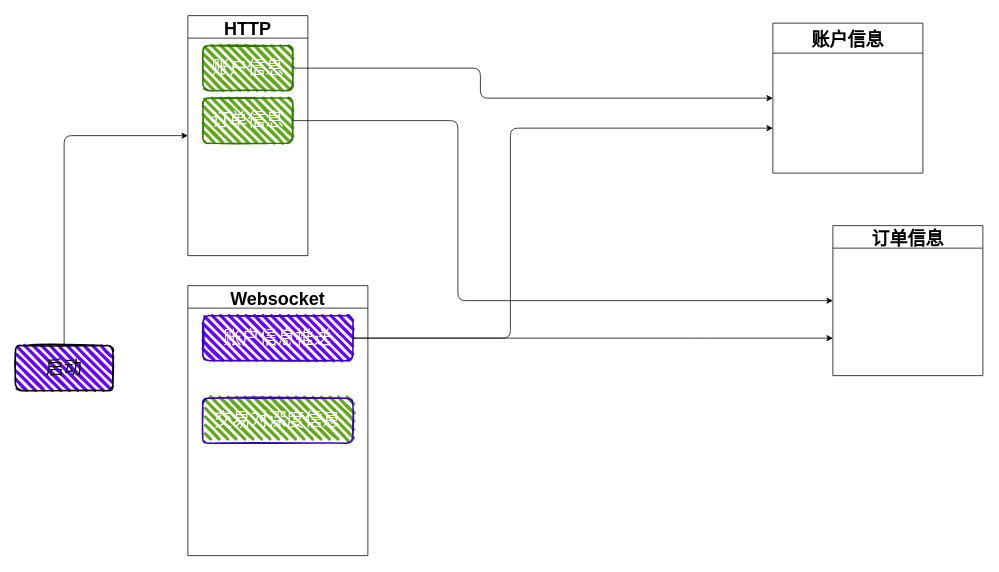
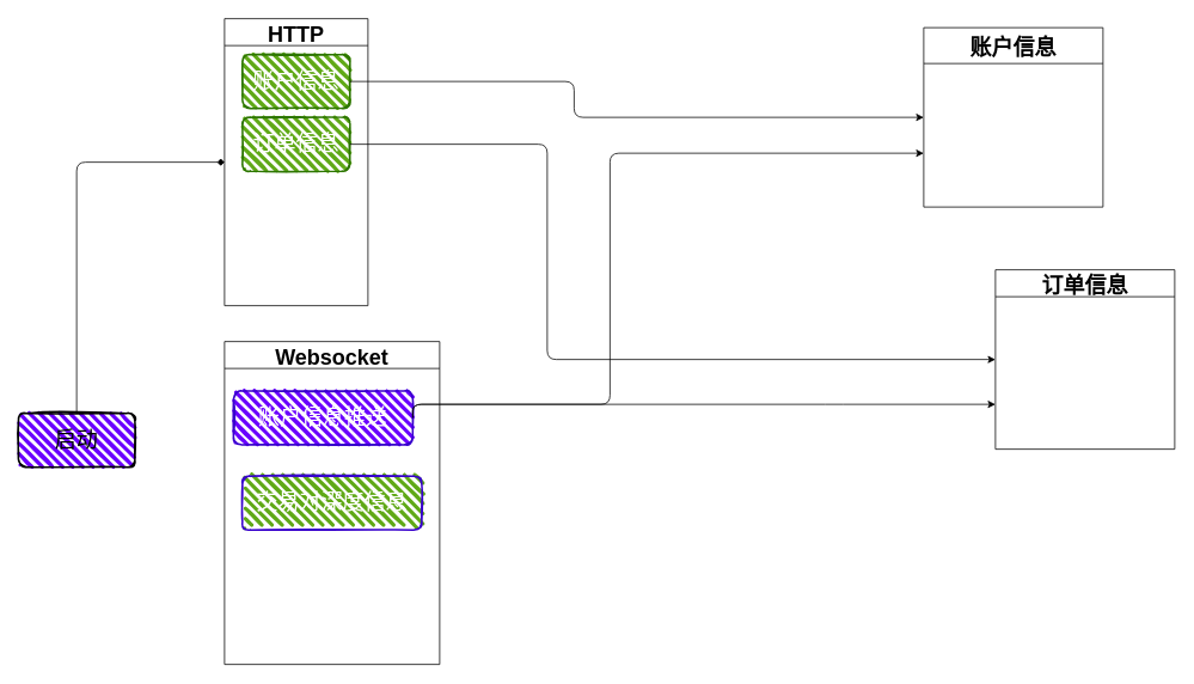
- <mxCell id="6" value="" style="edgeStyle=elbowEdgeStyle;elbow=vertical;endArrow=classic;html=1;fontSize=24;exitX=0.5;exitY=0;exitDx=0;exitDy=0;entryX=0;entryY=0.5;entryDx=0;entryDy=0;" edge="1" parent="1" source="2" target="3"><mxGeometry width="50" height="50" relative="1" as="geometry"><mxPoint x="390" y="350" as="sourcePoint" /><mxPoint x="130" y="190" as="targetPoint" /><Array as="points"><mxPoint x="90" y="180" /></Array></mxGeometry></mxCell>
+ <mxCell id="6" value="" style="edgeStyle=elbowEdgeStyle;elbow=vertical;endArrow=diamond;html=1;fontSize=24;exitX=0.5;exitY=0;exitDx=0;exitDy=0;entryX=0;entryY=0.5;entryDx=0;entryDy=0;" edge="1" parent="1" source="2" target="3"><mxGeometry width="50" height="50" relative="1" as="geometry"><mxPoint x="390" y="350" as="sourcePoint" /><mxPoint x="130" y="190" as="targetPoint" /><Array as="points"><mxPoint x="90" y="180" /></Array></mxGeometry></mxCell>
- <mxCell id="8" value="账户信息推送" style="rounded=1;whiteSpace=wrap;html=1;strokeWidth=2;fillWeight=4;hachureGap=8;hachureAngle=45;fillColor=#6a00ff;sketch=1;fontSize=24;fontColor=#ffffff;strokeColor=#3700CC;" vertex="1" parent="7"><mxGeometry x="20" y="40" width="200" height="60" as="geometry" /></mxCell>
+ <mxCell id="8" value="账户信息推送" style="rounded=1;whiteSpace=wrap;html=1;strokeWidth=2;fillWeight=4;hachureGap=8;hachureAngle=45;fillColor=#6a00ff;sketch=1;fontSize=24;fontColor=#ffffff;strokeColor=#3700CC;" vertex="1" parent="7"><mxGeometry x="10" y="55" width="200" height="60" as="geometry" /></mxCell>
